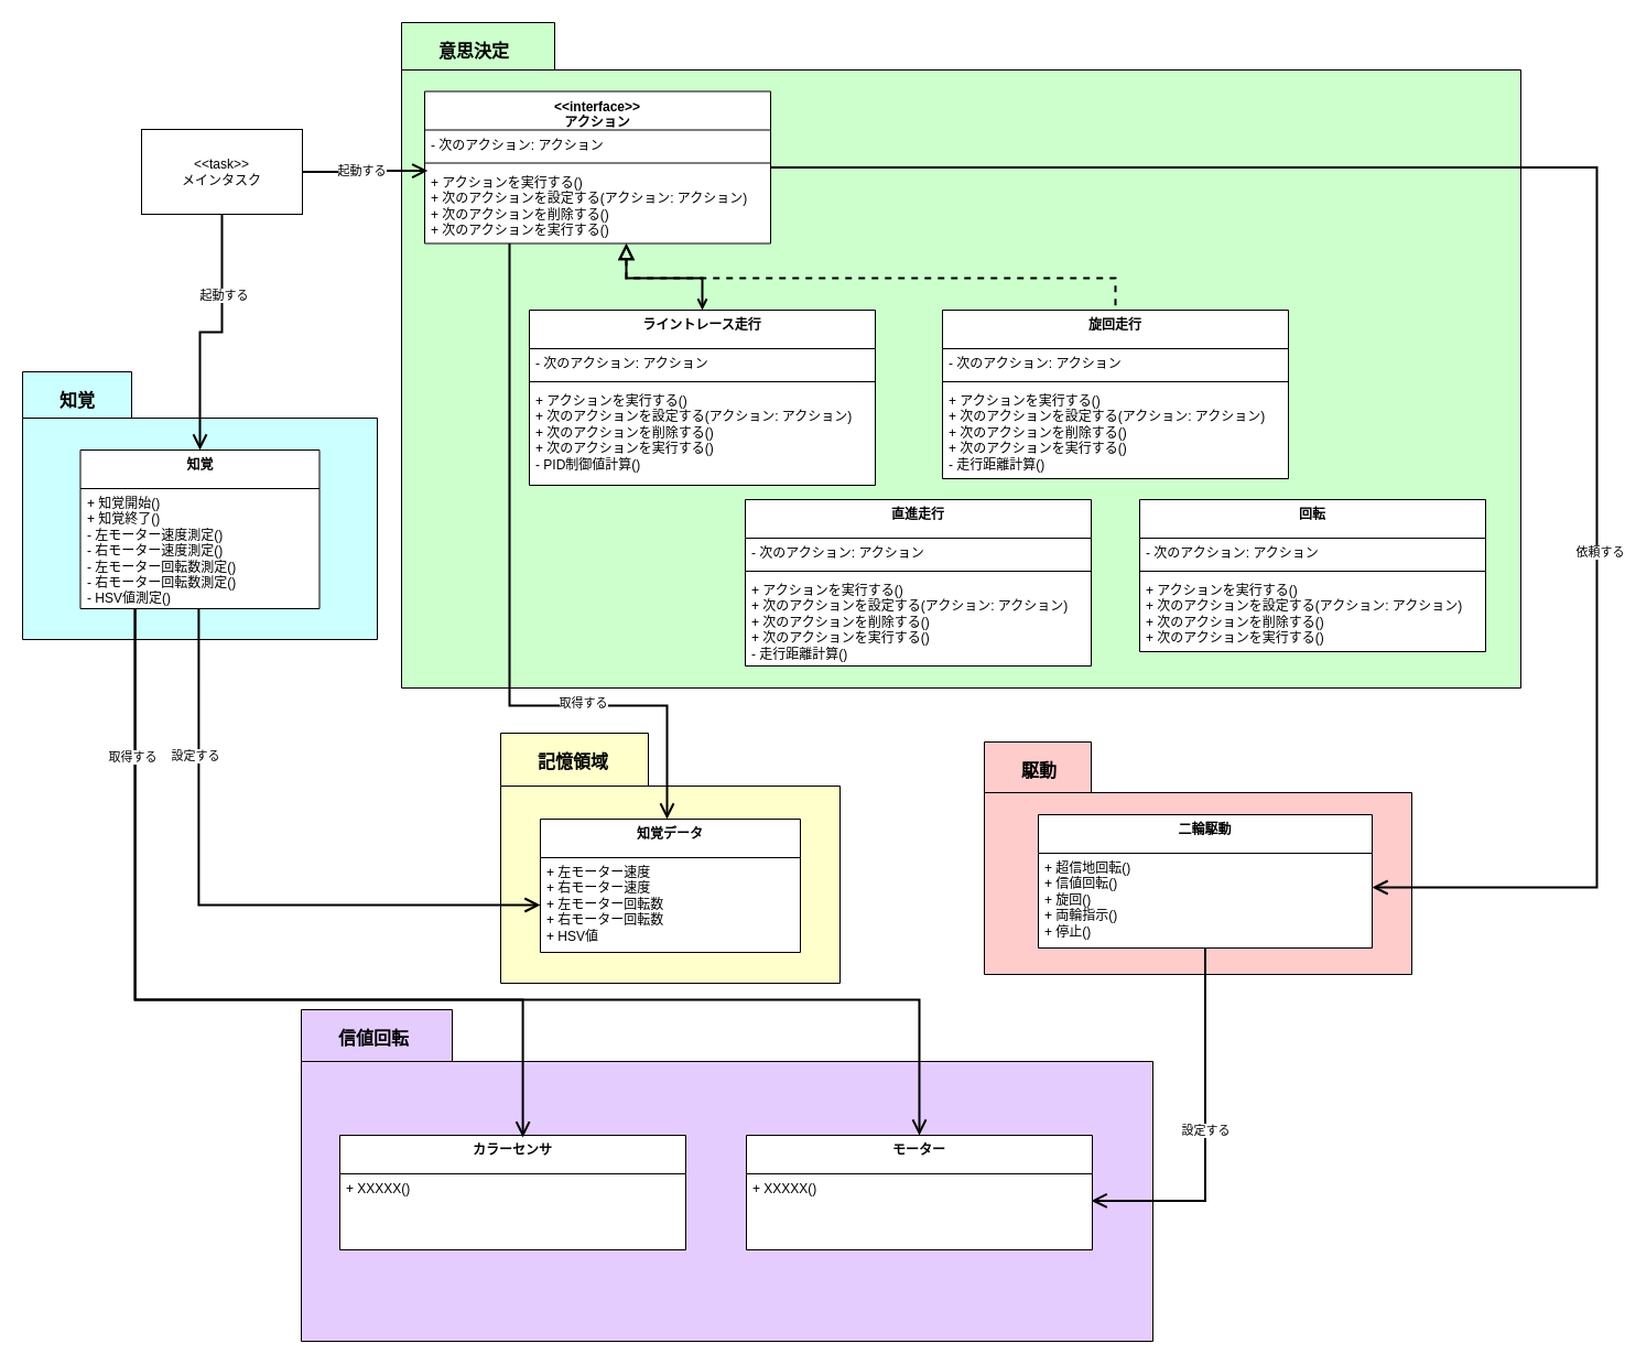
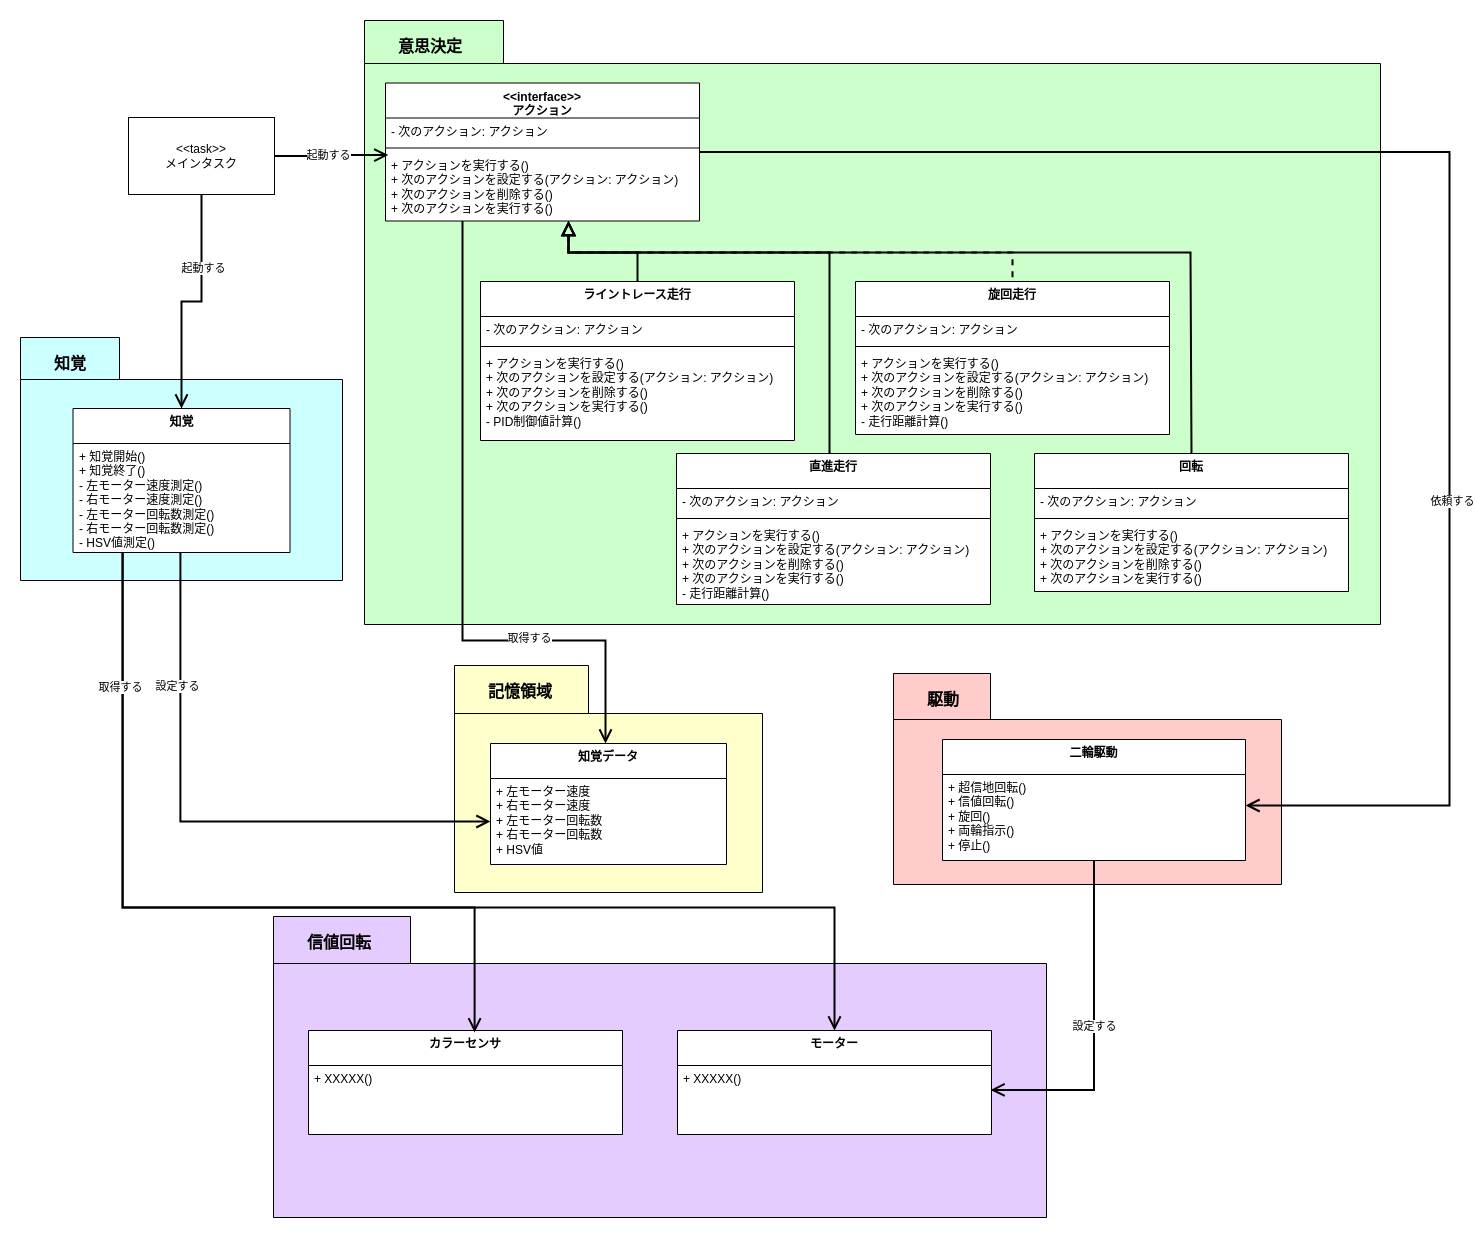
+ <mxCell id="10" style="edgeStyle=orthogonalEdgeStyle;rounded=0;orthogonalLoop=1;jettySize=auto;html=1;entryX=0.5;entryY=0;entryDx=0;entryDy=0;endArrow=none;startFill=0;startArrow=block;strokeWidth=2;startSize=10;" edge="1" parent="1" source="17" target="29"><mxGeometry relative="1" as="geometry"><Array as="points"><mxPoint x="568" y="252" /><mxPoint x="1190" y="252" /></Array></mxGeometry></mxCell>
- <mxCell id="12" style="edgeStyle=orthogonalEdgeStyle;rounded=0;orthogonalLoop=1;jettySize=auto;html=1;startSize=10;endArrow=open;startFill=0;startArrow=block;strokeWidth=2;" edge="1" parent="1" source="17" target="21"><mxGeometry relative="1" as="geometry"><Array as="points"><mxPoint x="568" y="252" /><mxPoint x="637" y="252" /></Array></mxGeometry></mxCell>
+ <mxCell id="12" style="edgeStyle=orthogonalEdgeStyle;rounded=0;orthogonalLoop=1;jettySize=auto;html=1;startSize=10;endArrow=none;startFill=0;startArrow=block;strokeWidth=2;" edge="1" parent="1" source="17" target="21"><mxGeometry relative="1" as="geometry"><Array as="points"><mxPoint x="568" y="252" /><mxPoint x="637" y="252" /></Array></mxGeometry></mxCell>
+ <mxCell id="9" style="edgeStyle=orthogonalEdgeStyle;rounded=0;orthogonalLoop=1;jettySize=auto;html=1;strokeWidth=2;endArrow=none;startFill=0;startArrow=block;startSize=10;" edge="1" parent="1" source="17" target="25"><mxGeometry relative="1" as="geometry"><Array as="points"><mxPoint x="568" y="252" /><mxPoint x="829" y="252" /></Array></mxGeometry></mxCell>
